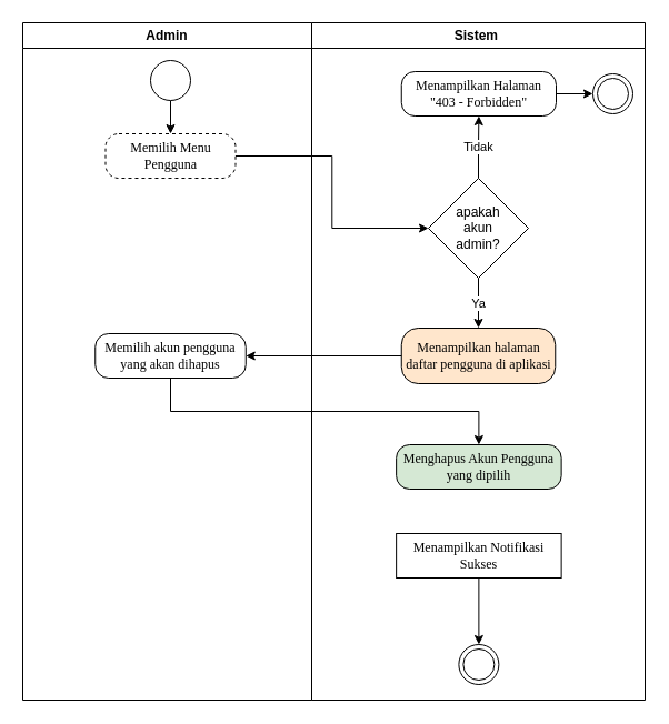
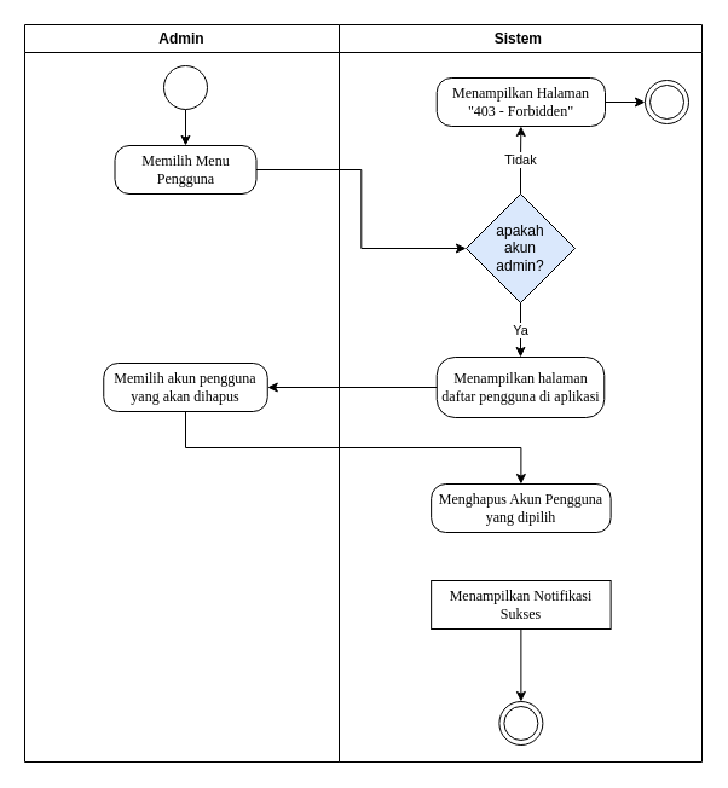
- <mxCell id="5" value="&lt;font style=&quot;font-size: 12px;&quot; face=&quot;Times New Roman&quot;&gt;Memilih Menu Pengguna&lt;/font&gt;" style="rounded=1;whiteSpace=wrap;html=1;arcSize=30;dashed=1;" parent="2" vertex="1"><mxGeometry x="74.5" y="100" width="117" height="40" as="geometry" /></mxCell>
+ <mxCell id="5" value="&lt;font style=&quot;font-size: 12px;&quot; face=&quot;Times New Roman&quot;&gt;Memilih Menu Pengguna&lt;/font&gt;" style="rounded=1;whiteSpace=wrap;html=1;arcSize=30;" parent="2" vertex="1"><mxGeometry x="74.5" y="100" width="117" height="40" as="geometry" /></mxCell>
- <mxCell id="16" value="apakah&lt;br&gt;akun&lt;br&gt;admin?" style="rhombus;whiteSpace=wrap;html=1;" parent="7" vertex="1"><mxGeometry x="105" y="140" width="90" height="90" as="geometry" /></mxCell>
+ <mxCell id="16" value="apakah&lt;br&gt;akun&lt;br&gt;admin?" style="rhombus;whiteSpace=wrap;html=1;fillColor=#dae8fc;" parent="7" vertex="1"><mxGeometry x="105" y="140" width="90" height="90" as="geometry" /></mxCell>
- <mxCell id="8" value="&lt;font style=&quot;font-size: 12px;&quot; face=&quot;Times New Roman&quot;&gt;Menampilkan halaman daftar pengguna di aplikasi&lt;/font&gt;" style="rounded=1;whiteSpace=wrap;html=1;arcSize=30;fillColor=#ffe6cc;" parent="7" vertex="1"><mxGeometry x="80.75" y="275" width="138.5" height="50" as="geometry" /></mxCell>
+ <mxCell id="8" value="&lt;font style=&quot;font-size: 12px;&quot; face=&quot;Times New Roman&quot;&gt;Menampilkan halaman daftar pengguna di aplikasi&lt;/font&gt;" style="rounded=1;whiteSpace=wrap;html=1;arcSize=30;" parent="7" vertex="1"><mxGeometry x="80.75" y="275" width="138.5" height="50" as="geometry" /></mxCell>
- <mxCell id="11" value="&lt;font face=&quot;Times New Roman&quot;&gt;Menghapus Akun Pengguna yang dipilih&lt;/font&gt;" style="rounded=1;whiteSpace=wrap;html=1;arcSize=30;fillColor=#d5e8d4;" parent="7" vertex="1"><mxGeometry x="76.13" y="380" width="148.5" height="40" as="geometry" /></mxCell>
+ <mxCell id="11" value="&lt;font face=&quot;Times New Roman&quot;&gt;Menghapus Akun Pengguna yang dipilih&lt;/font&gt;" style="rounded=1;whiteSpace=wrap;html=1;arcSize=30;" parent="7" vertex="1"><mxGeometry x="76.13" y="380" width="148.5" height="40" as="geometry" /></mxCell>
